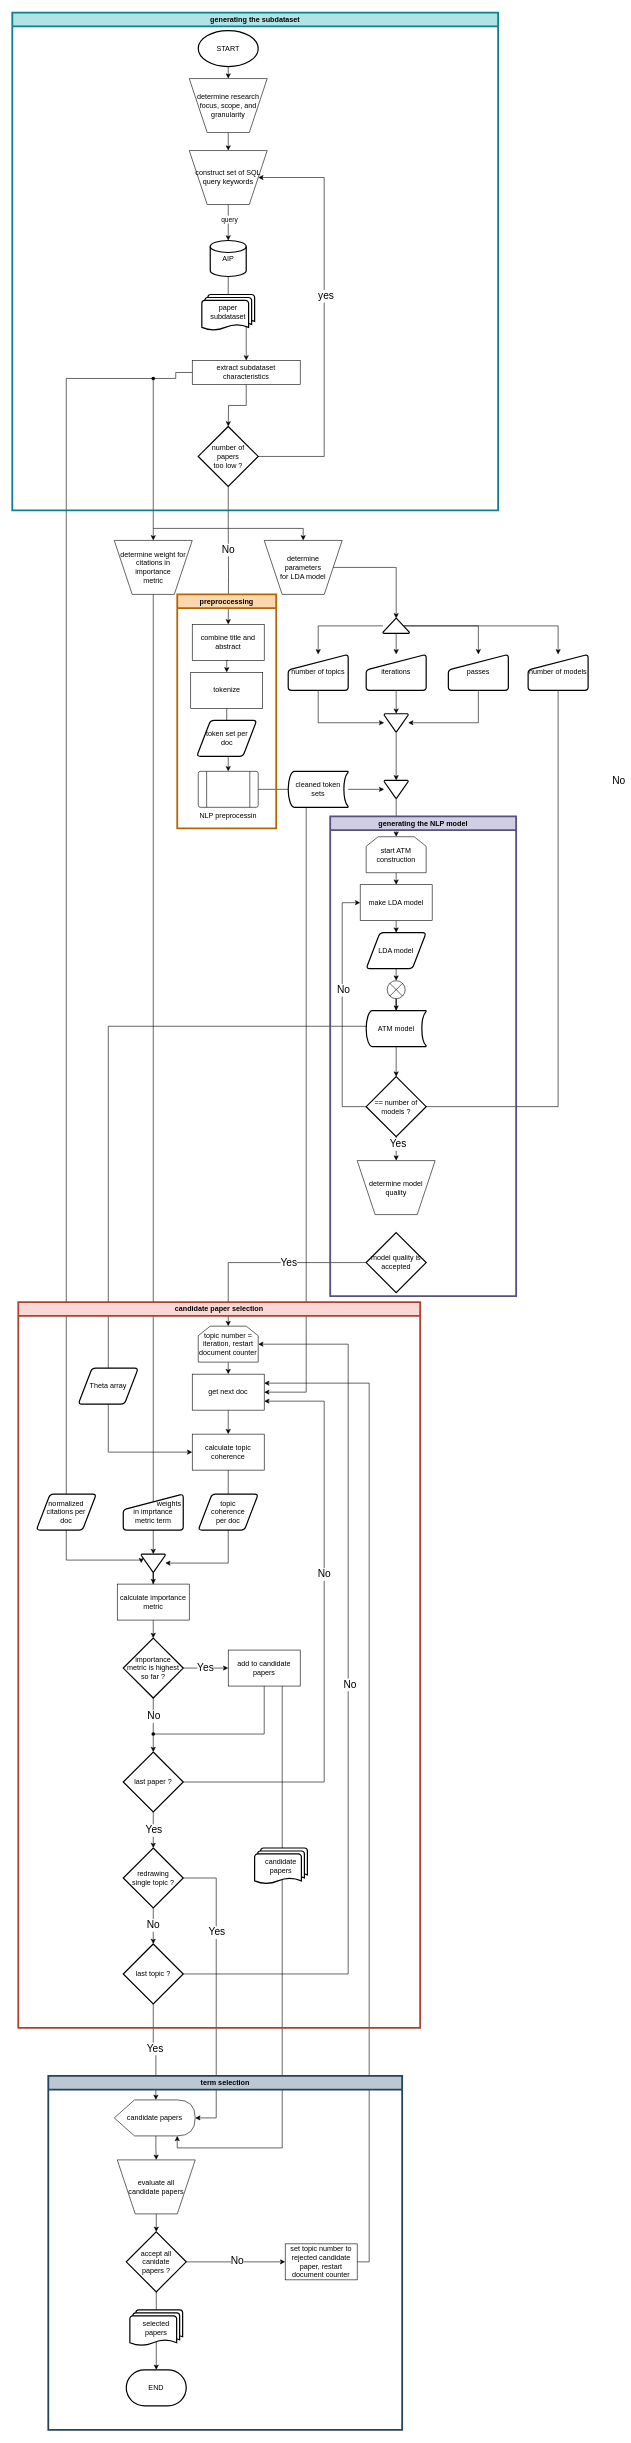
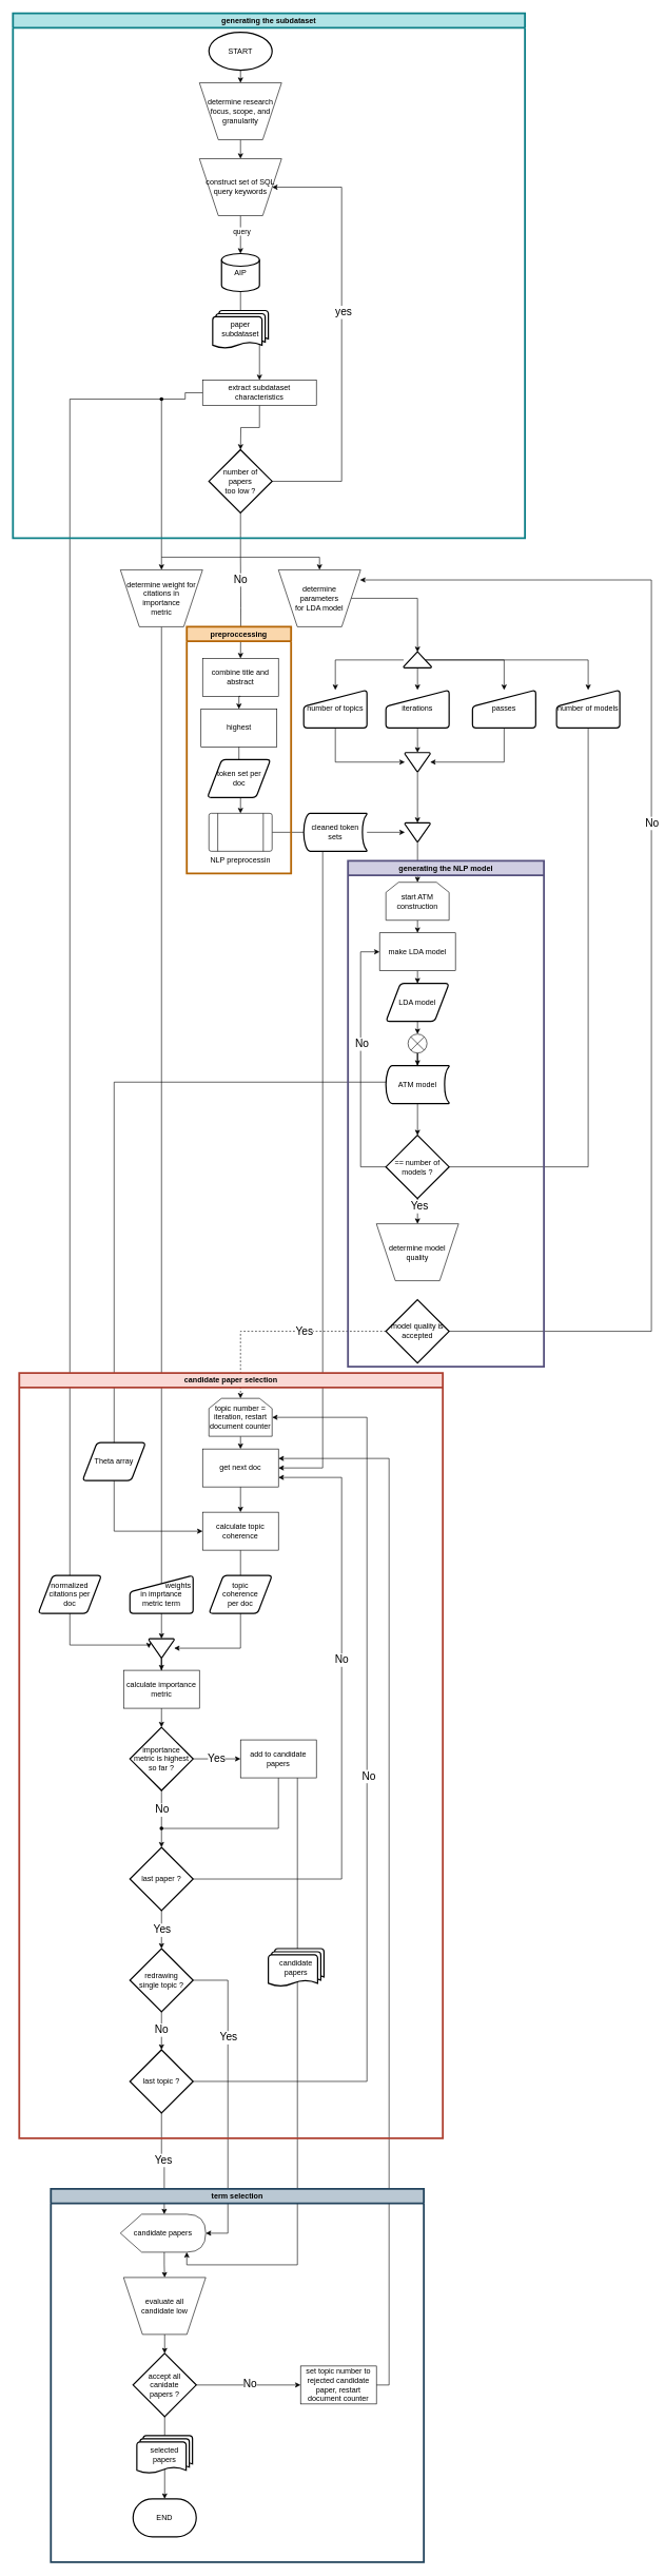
- <mxCell id="132" value="tokenize" style="rounded=0;whiteSpace=wrap;html=1;" parent="130" vertex="1"><mxGeometry x="22.5" y="130" width="120" height="60" as="geometry" /></mxCell>
+ <mxCell id="132" value="highest" style="rounded=0;whiteSpace=wrap;html=1;" parent="130" vertex="1"><mxGeometry x="22.5" y="130" width="120" height="60" as="geometry" /></mxCell>
- <mxCell id="118" style="edgeStyle=orthogonalEdgeStyle;rounded=0;orthogonalLoop=1;jettySize=auto;html=1;exitX=0;exitY=0.5;exitDx=0;exitDy=0;exitPerimeter=0;entryX=0.5;entryY=0;entryDx=0;entryDy=0;" parent="1" source="120" target="60" edge="1"><mxGeometry relative="1" as="geometry" /></mxCell>
+ <mxCell id="118" style="edgeStyle=orthogonalEdgeStyle;rounded=0;orthogonalLoop=1;jettySize=auto;html=1;exitX=0;exitY=0.5;exitDx=0;exitDy=0;exitPerimeter=0;entryX=0.5;entryY=0;entryDx=0;entryDy=0;dashed=1;" parent="1" source="120" target="60" edge="1"><mxGeometry relative="1" as="geometry" /></mxCell>
+ <mxCell id="119" style="edgeStyle=orthogonalEdgeStyle;rounded=0;orthogonalLoop=1;jettySize=auto;html=1;exitX=1;exitY=0.5;exitDx=0;exitDy=0;exitPerimeter=0;entryX=0.992;entryY=0.822;entryDx=0;entryDy=0;entryPerimeter=0;" parent="1" source="120" target="20" edge="1"><mxGeometry relative="1" as="geometry"><Array as="points"><mxPoint x="1030" y="2104" /><mxPoint x="1030" y="916" /></Array></mxGeometry></mxCell>
- <mxCell id="109" value="evaluate all &lt;br&gt;candidate papers" style="verticalLabelPosition=middle;verticalAlign=middle;html=1;shape=trapezoid;perimeter=trapezoidPerimeter;whiteSpace=wrap;size=0.23;arcSize=10;flipV=1;labelPosition=center;align=center;" parent="1" vertex="1"><mxGeometry x="195" y="3600" width="130" height="90" as="geometry" /></mxCell>
+ <mxCell id="109" value="evaluate all &lt;br&gt;candidate low" style="verticalLabelPosition=middle;verticalAlign=middle;html=1;shape=trapezoid;perimeter=trapezoidPerimeter;whiteSpace=wrap;size=0.23;arcSize=10;flipV=1;labelPosition=center;align=center;" parent="1" vertex="1"><mxGeometry x="195" y="3600" width="130" height="90" as="geometry" /></mxCell>
